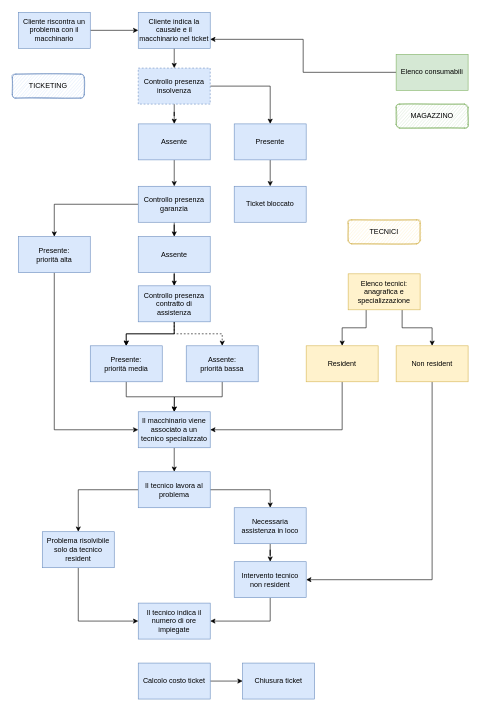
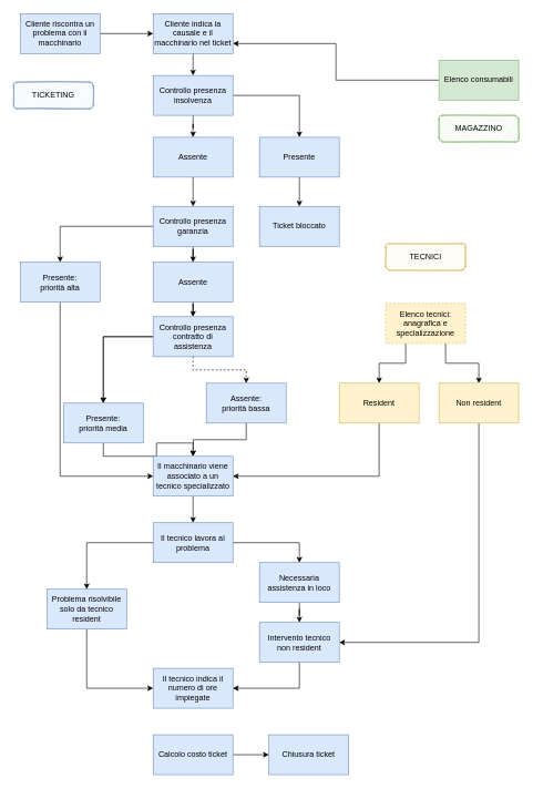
- <mxCell id="45" value="Controllo presenza insolvenza" style="rounded=0;whiteSpace=wrap;html=1;fillColor=#dae8fc;strokeColor=#6c8ebf;dashed=1;" parent="1" vertex="1"><mxGeometry x="230" y="113" width="120" height="60" as="geometry" /></mxCell>
+ <mxCell id="45" value="Controllo presenza insolvenza" style="rounded=0;whiteSpace=wrap;html=1;fillColor=#dae8fc;strokeColor=#6c8ebf;" parent="1" vertex="1"><mxGeometry x="230" y="113" width="120" height="60" as="geometry" /></mxCell>
- <mxCell id="23" value="Elenco tecnici:&lt;br&gt;anagrafica e specializzazione" style="rounded=0;whiteSpace=wrap;html=1;fillColor=#fff2cc;strokeColor=#d6b656;" parent="1" vertex="1"><mxGeometry x="580" y="456" width="120" height="60" as="geometry" /></mxCell>
+ <mxCell id="23" value="Elenco tecnici:&lt;br&gt;anagrafica e specializzazione" style="rounded=0;whiteSpace=wrap;html=1;fillColor=#fff2cc;strokeColor=#d6b656;dashed=1;" parent="1" vertex="1"><mxGeometry x="580" y="456" width="120" height="60" as="geometry" /></mxCell>
- <mxCell id="20" value="Presente: &lt;br&gt;priorità media" style="rounded=0;whiteSpace=wrap;html=1;fillColor=#dae8fc;strokeColor=#6c8ebf;" parent="1" vertex="1"><mxGeometry x="150" y="576" width="120" height="60" as="geometry" /></mxCell>
+ <mxCell id="20" value="Presente: &lt;br&gt;priorità media" style="rounded=0;whiteSpace=wrap;html=1;fillColor=#dae8fc;strokeColor=#6c8ebf;" parent="1" vertex="1"><mxGeometry x="95" y="606" width="120" height="60" as="geometry" /></mxCell>
